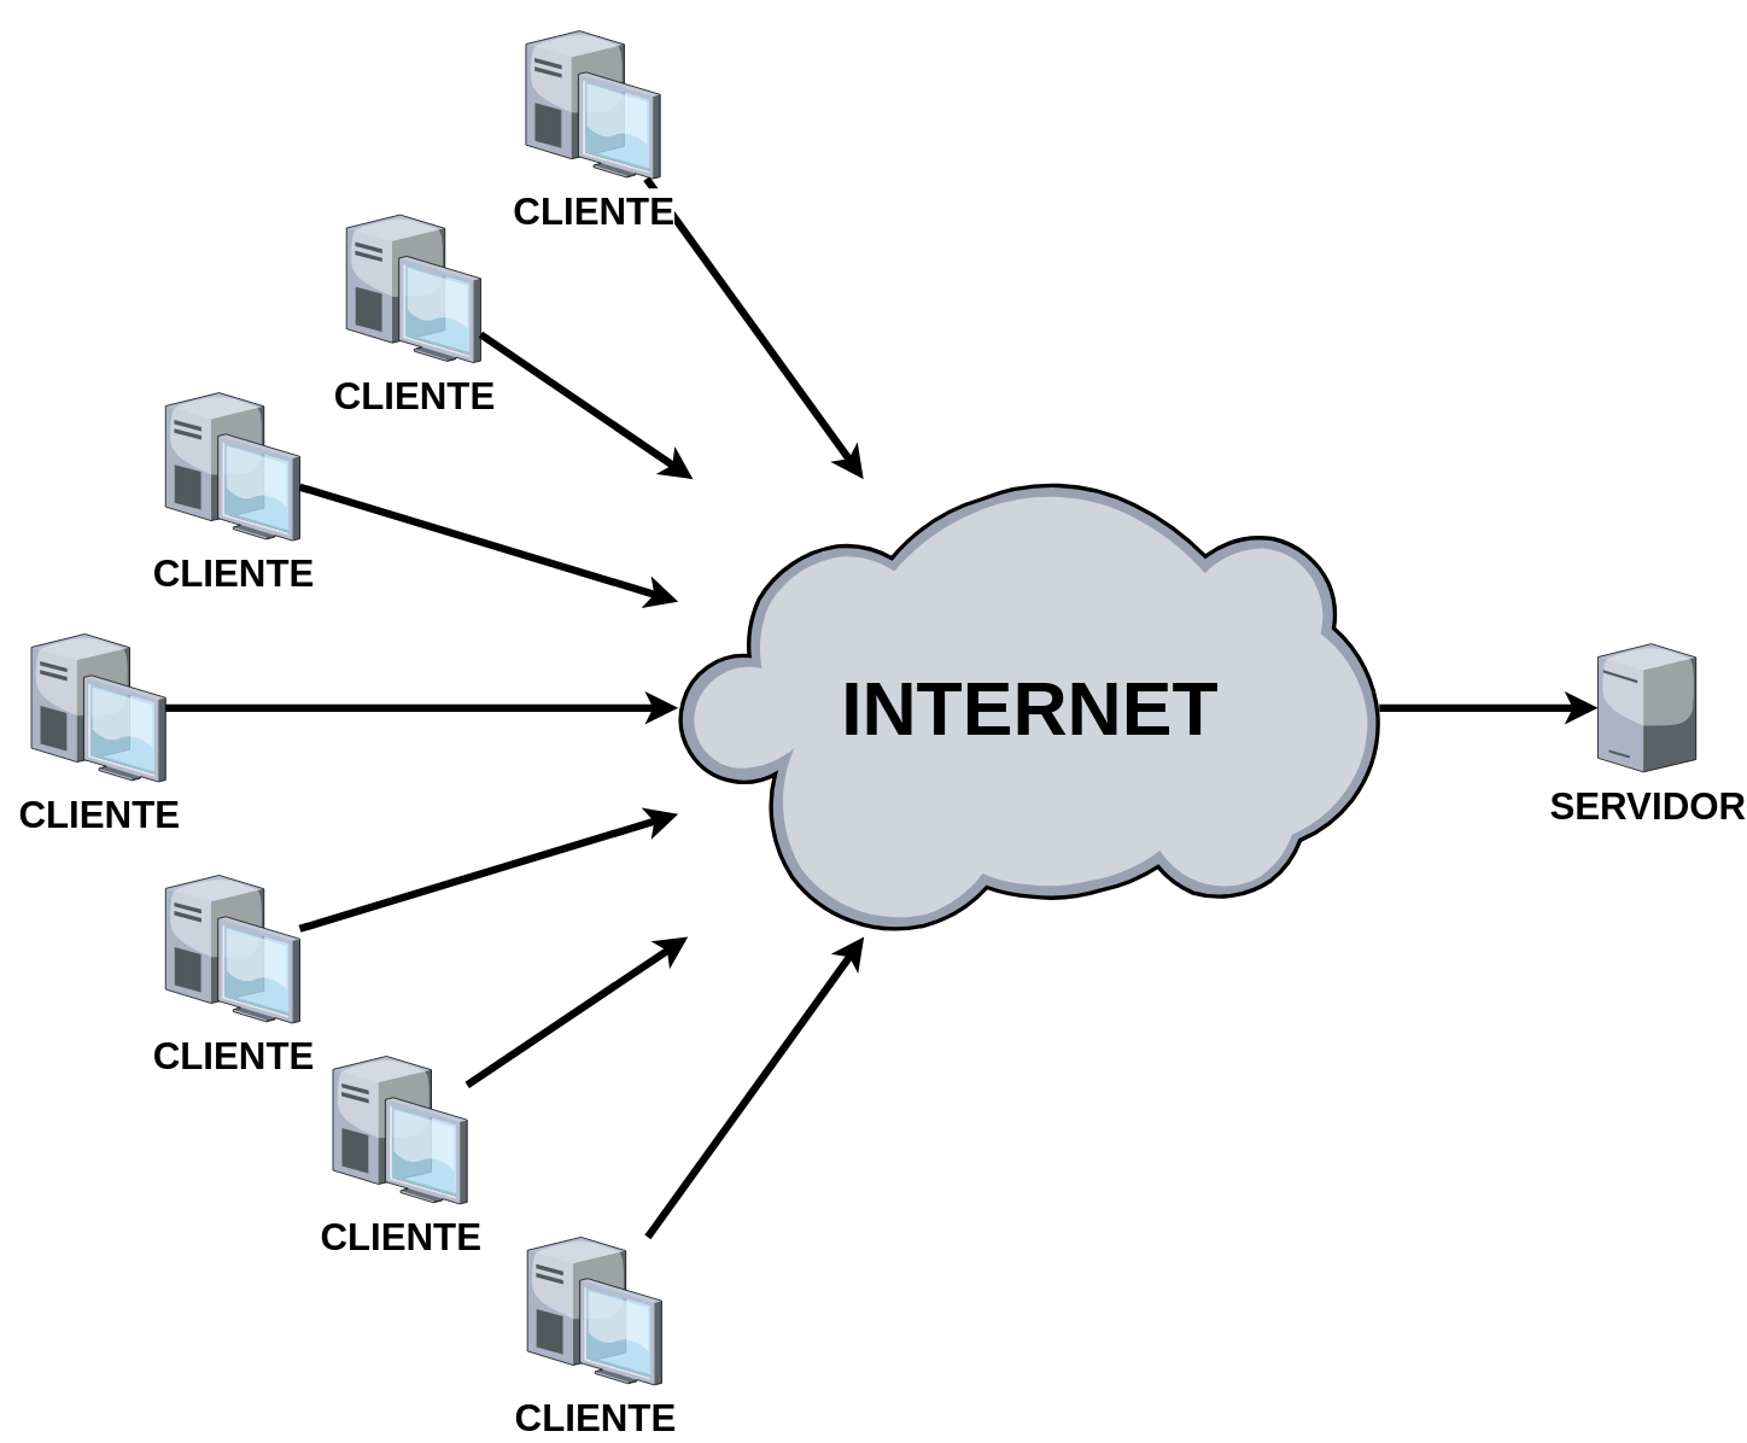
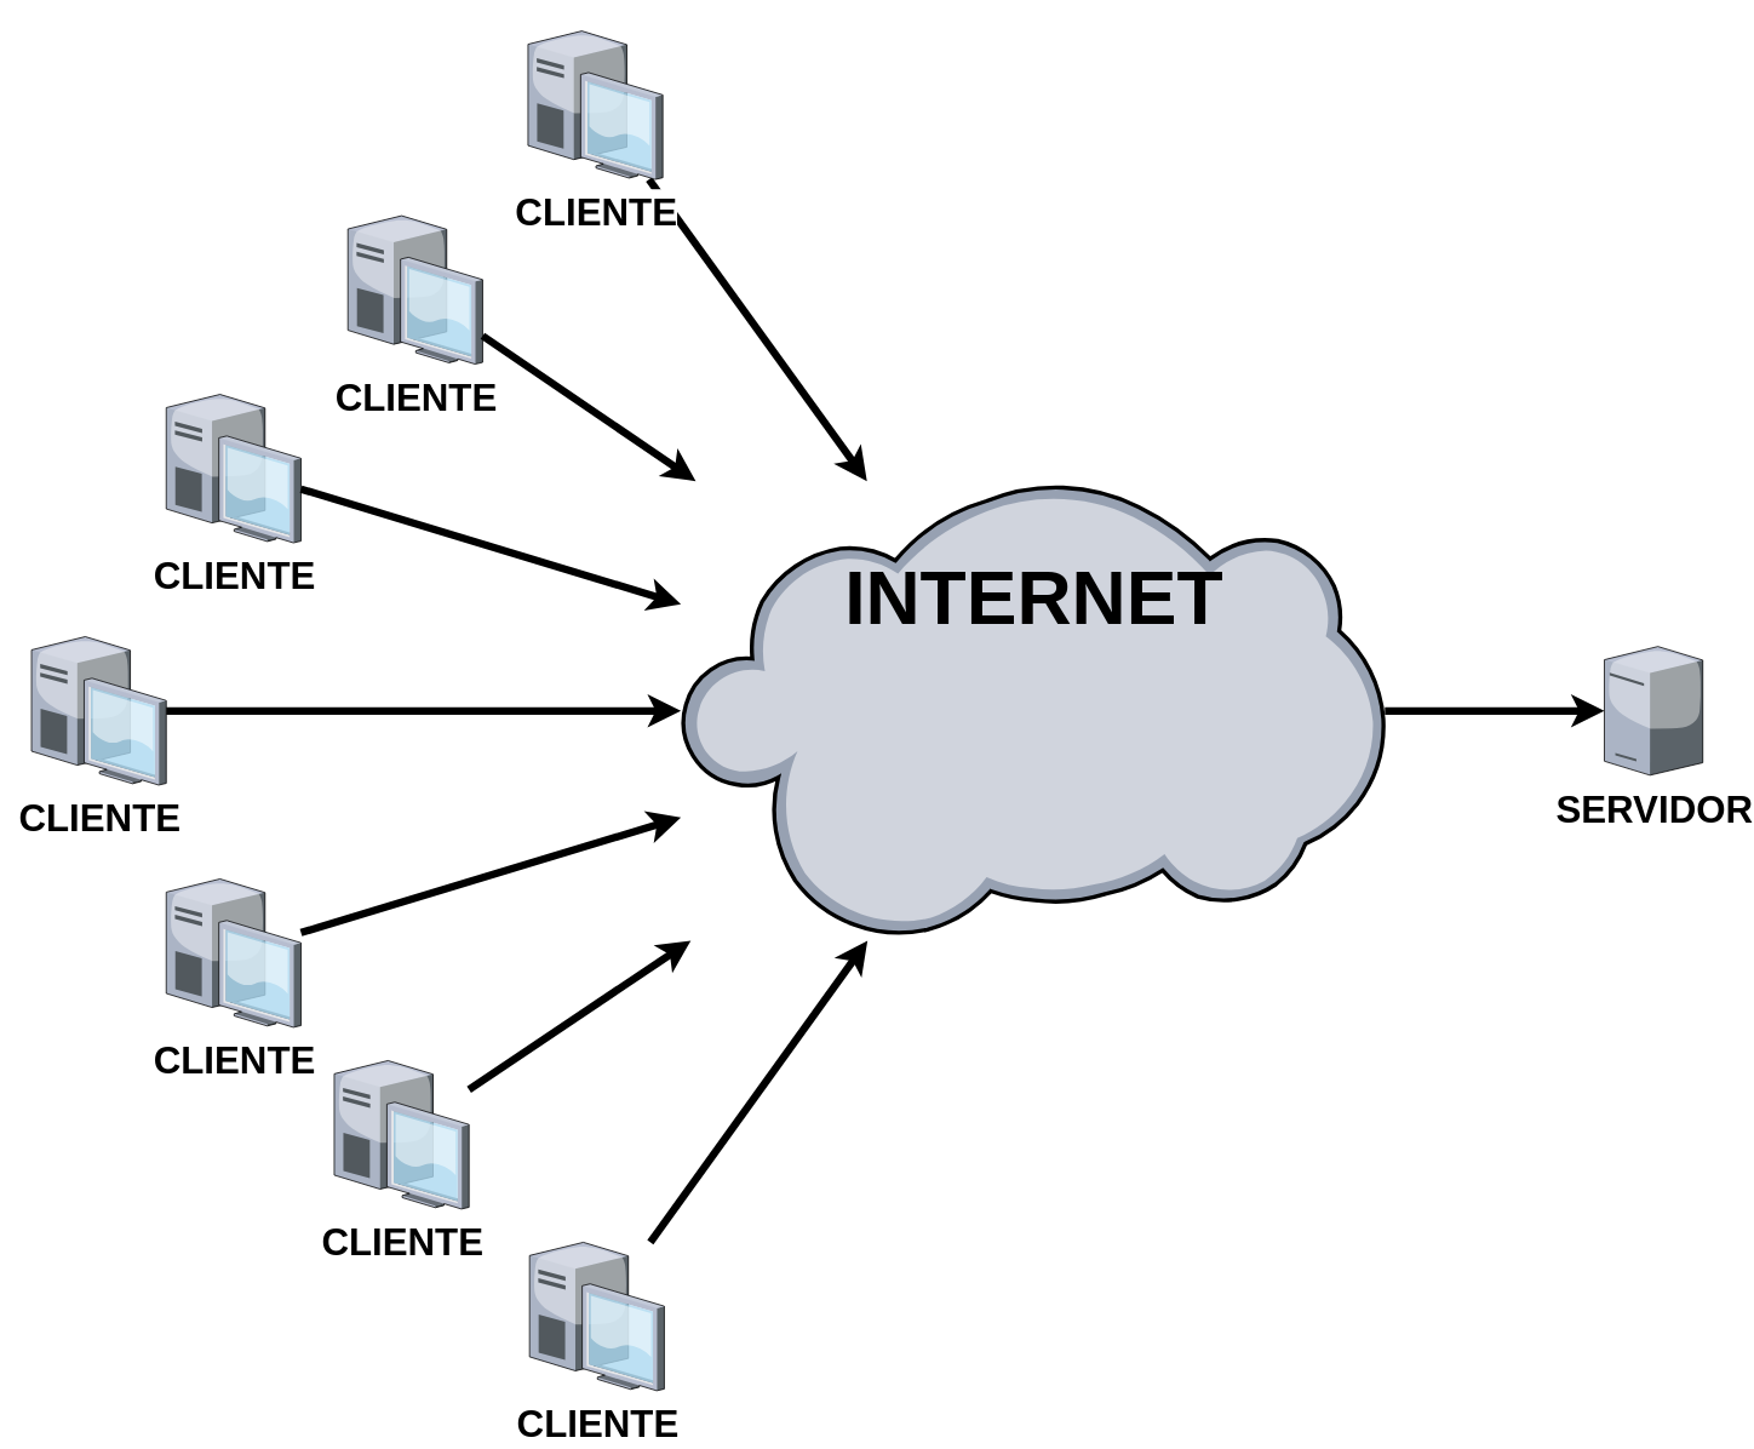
- <mxCell id="19" value="&lt;font style=&quot;font-size: 50px&quot;&gt;&lt;b&gt;INTERNET&lt;/b&gt;&lt;/font&gt;" style="text;html=1;align=center;verticalAlign=middle;resizable=0;points=[];autosize=1;" parent="1" vertex="1"><mxGeometry x="546.5" y="454.01" width="270" height="30" as="geometry" /></mxCell>
+ <mxCell id="19" value="&lt;font style=&quot;font-size: 50px&quot;&gt;&lt;b&gt;INTERNET&lt;/b&gt;&lt;/font&gt;" style="text;html=1;align=center;verticalAlign=middle;resizable=0;points=[];autosize=1;" parent="1" vertex="1"><mxGeometry x="546.5" y="379.01" width="270" height="30" as="geometry" /></mxCell>
